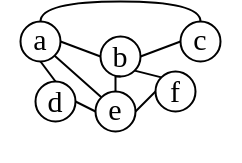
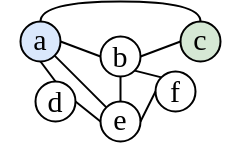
- <mxCell id="3" value="a" style="ellipse;whiteSpace=wrap;html=1;aspect=fixed;strokeWidth=2;fontFamily=Times New Roman;fontSize=30;spacingTop=-5;" vertex="1" parent="2"><mxGeometry width="40" height="40" as="geometry" /></mxCell>
+ <mxCell id="3" value="a" style="ellipse;whiteSpace=wrap;html=1;aspect=fixed;strokeWidth=2;fontFamily=Times New Roman;fontSize=30;spacingTop=-5;fillColor=#dae8fc;" vertex="1" parent="2"><mxGeometry width="40" height="40" as="geometry" /></mxCell>
- <mxCell id="7" value="c" style="ellipse;whiteSpace=wrap;html=1;aspect=fixed;strokeWidth=2;fontFamily=Times New Roman;fontSize=30;spacingTop=-5;" vertex="1" parent="2"><mxGeometry x="160" width="40" height="40" as="geometry" /></mxCell>
+ <mxCell id="7" value="c" style="ellipse;whiteSpace=wrap;html=1;aspect=fixed;strokeWidth=2;fontFamily=Times New Roman;fontSize=30;spacingTop=-5;fillColor=#d5e8d4;" vertex="1" parent="2"><mxGeometry x="160" width="40" height="40" as="geometry" /></mxCell>
- <mxCell id="11" value="e" style="ellipse;whiteSpace=wrap;html=1;aspect=fixed;strokeWidth=2;fontFamily=Times New Roman;fontSize=30;spacingTop=-5;" vertex="1" parent="2"><mxGeometry x="75" y="70" width="40" height="40" as="geometry" /></mxCell>
+ <mxCell id="11" value="e" style="ellipse;whiteSpace=wrap;html=1;aspect=fixed;strokeWidth=2;fontFamily=Times New Roman;fontSize=30;spacingTop=-5;" vertex="1" parent="2"><mxGeometry x="80" y="80" width="40" height="40" as="geometry" /></mxCell>
